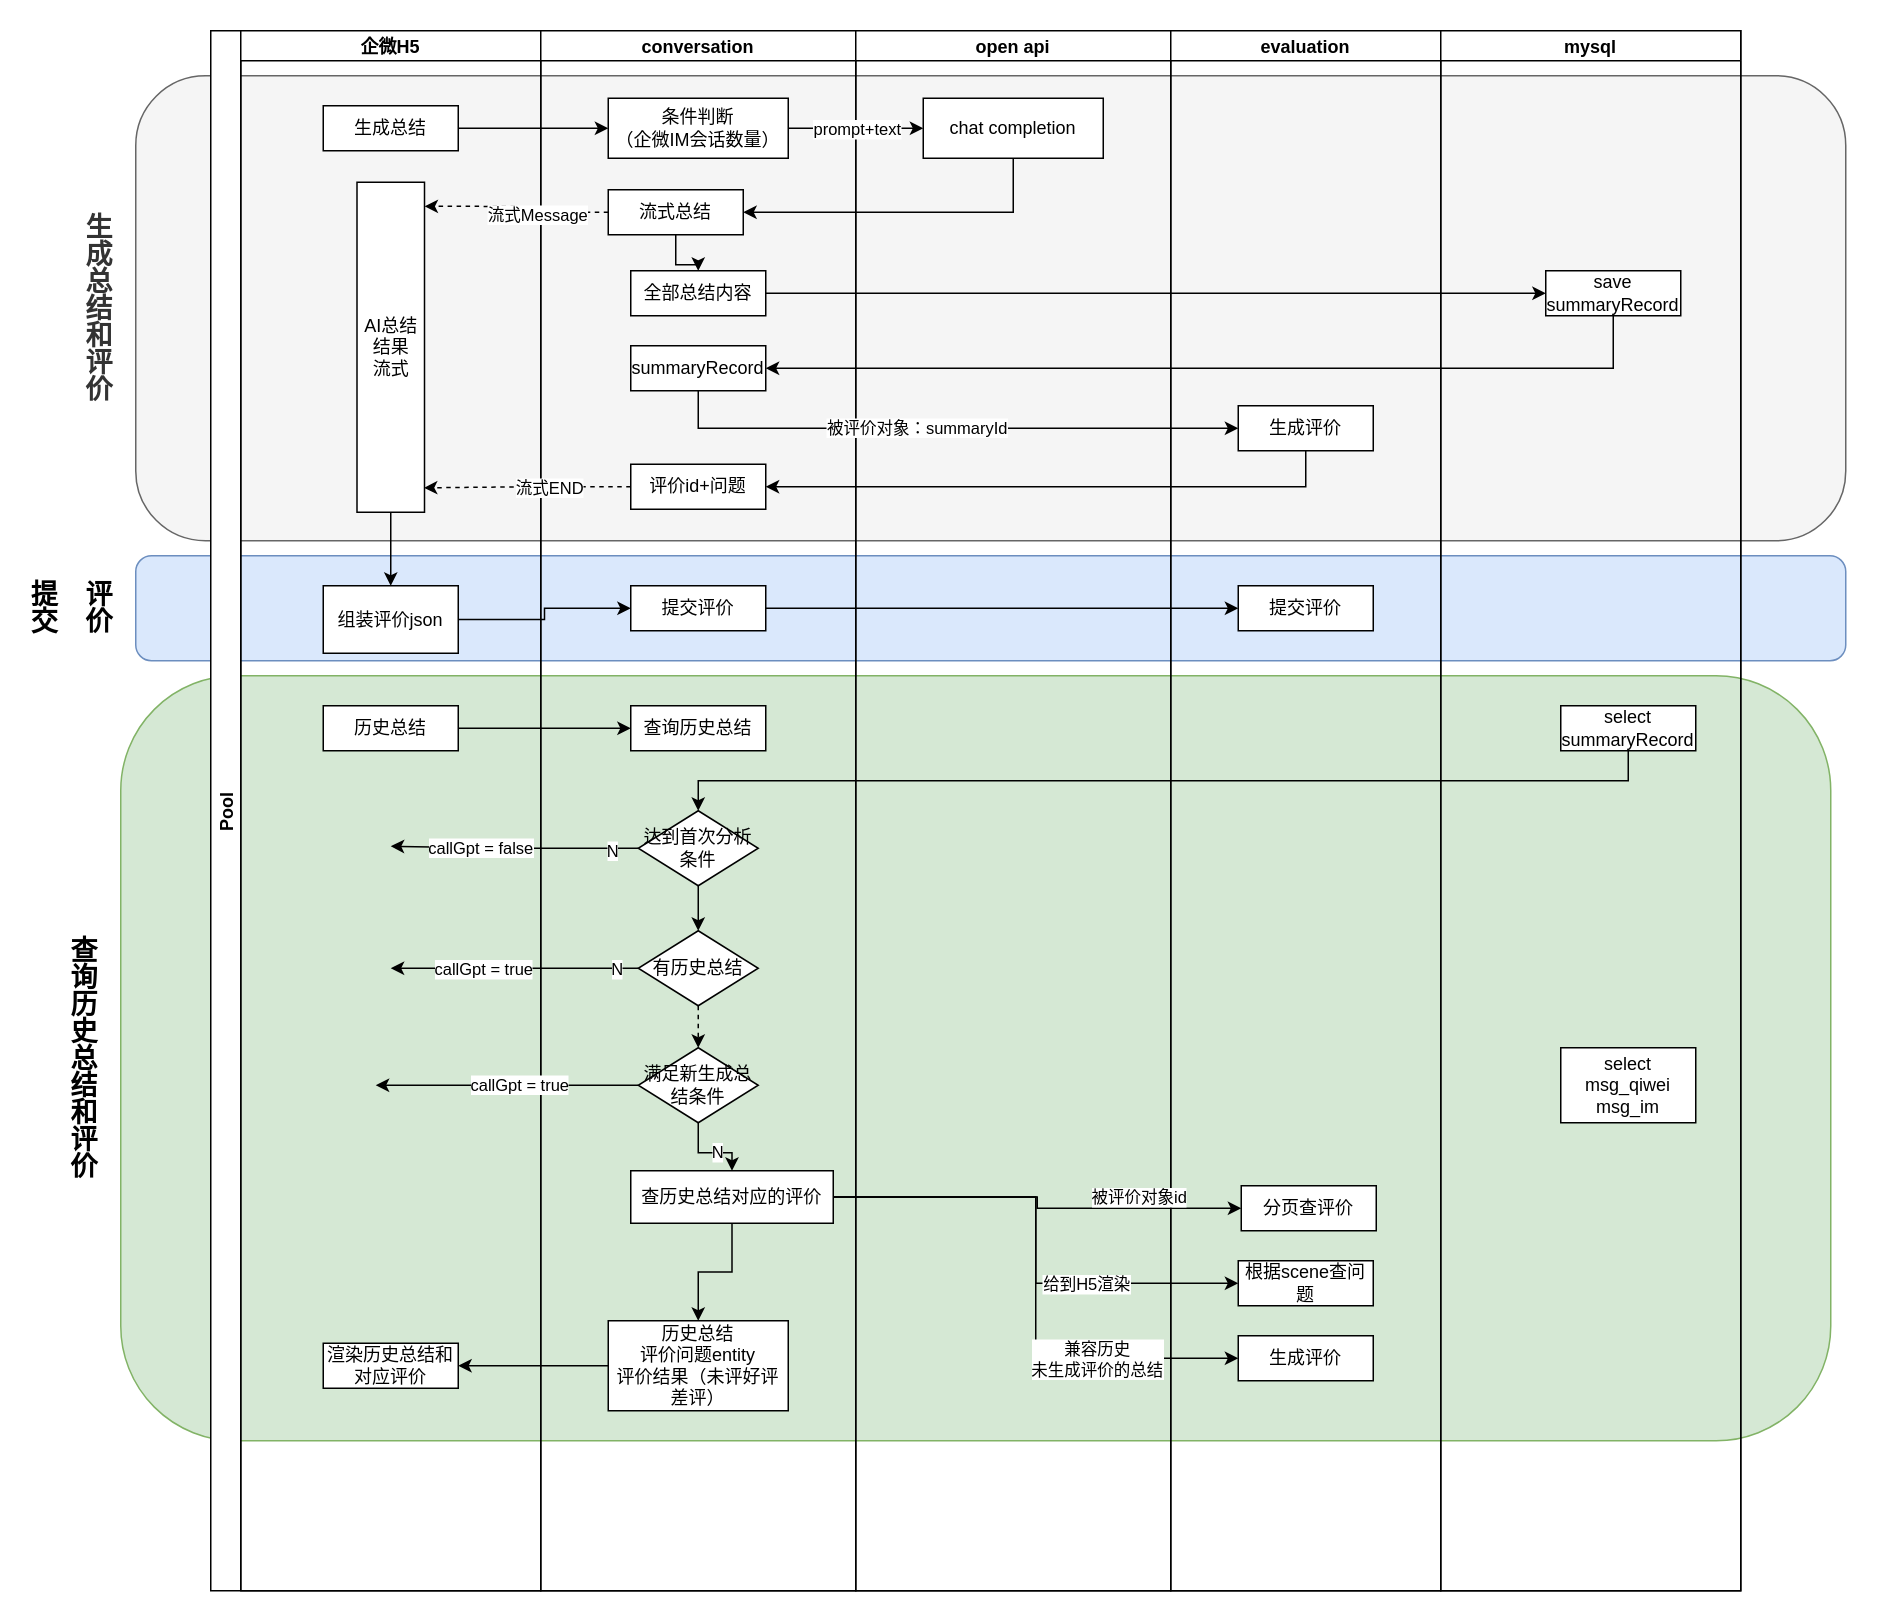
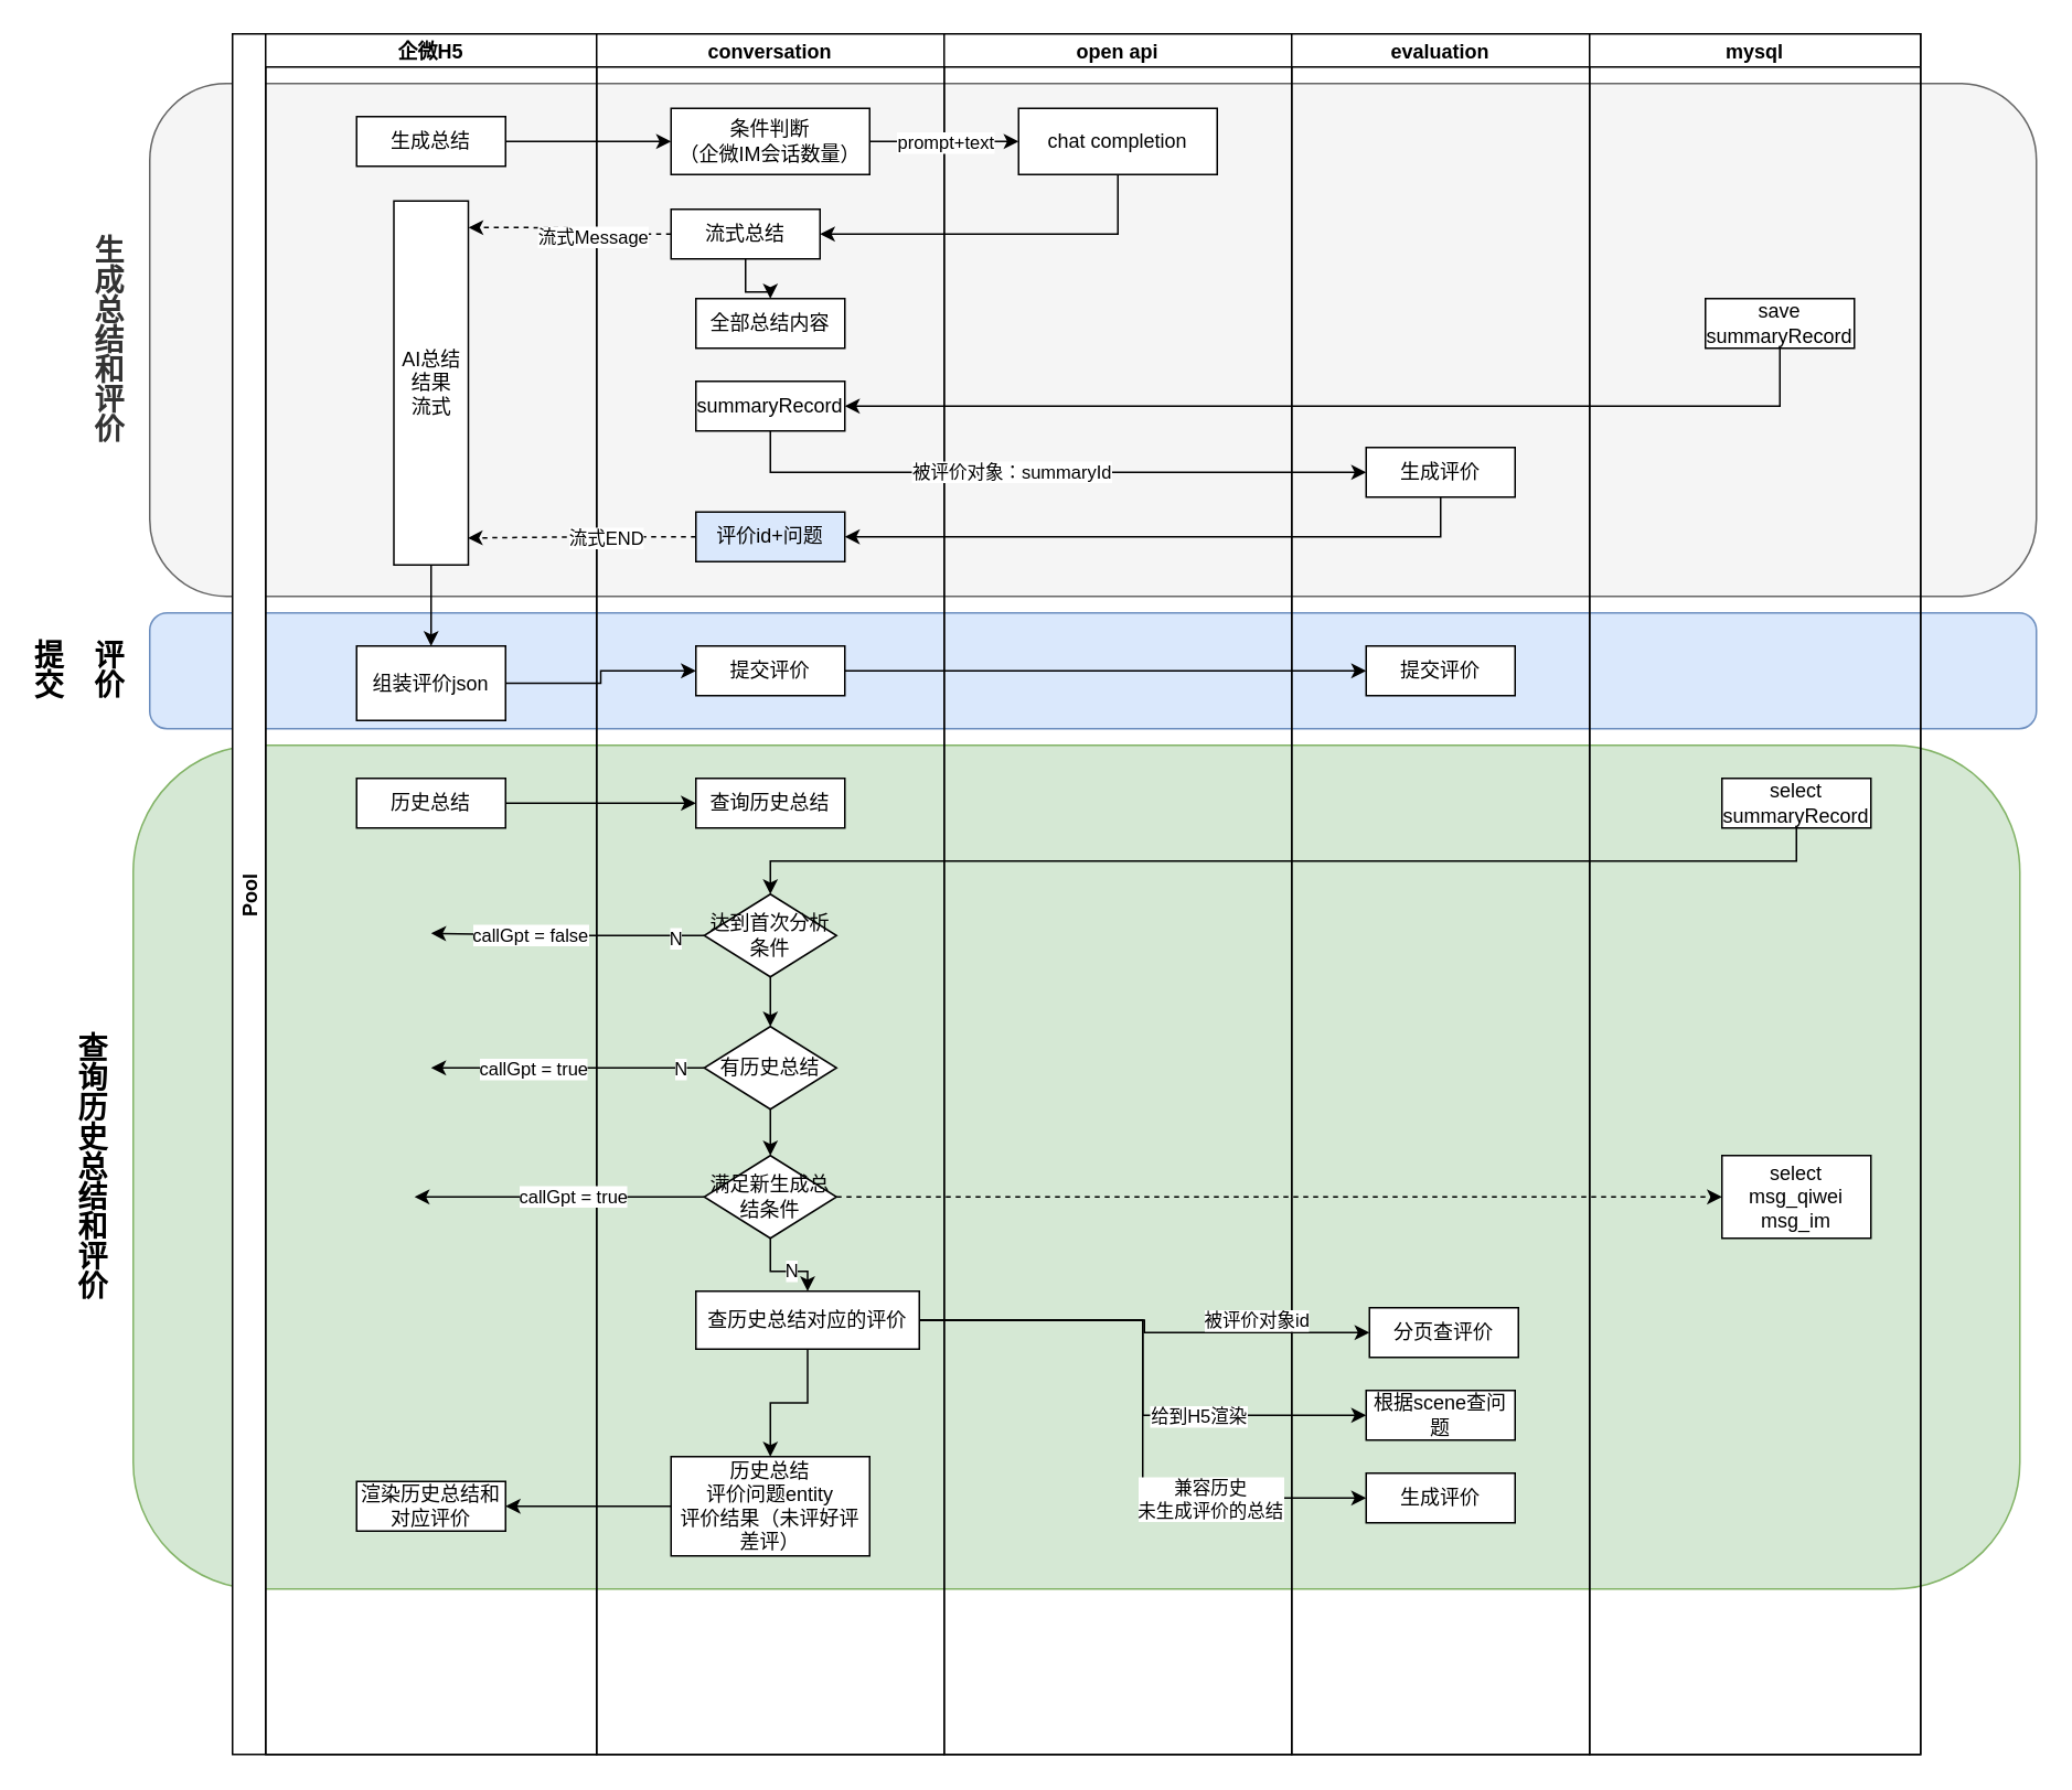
- <mxCell id="57" style="edgeStyle=orthogonalEdgeStyle;rounded=0;orthogonalLoop=1;jettySize=auto;html=1;" edge="1" parent="5" source="17" target="49"><mxGeometry relative="1" as="geometry" /></mxCell>
- <mxCell id="19" value="评价id+问题" style="rounded=0;whiteSpace=wrap;html=1;" vertex="1" parent="13"><mxGeometry x="60" y="289" width="90" height="30" as="geometry" /></mxCell>
+ <mxCell id="19" value="评价id+问题" style="rounded=0;whiteSpace=wrap;html=1;fillColor=#dae8fc;" vertex="1" parent="13"><mxGeometry x="60" y="289" width="90" height="30" as="geometry" /></mxCell>
- <mxCell id="22" style="edgeStyle=orthogonalEdgeStyle;rounded=0;orthogonalLoop=1;jettySize=auto;html=1;exitX=0.5;exitY=1;exitDx=0;exitDy=0;entryX=0.5;entryY=0;entryDx=0;entryDy=0;dashed=1;" edge="1" parent="13" source="35" target="31"><mxGeometry relative="1" as="geometry" /></mxCell>
+ <mxCell id="22" style="edgeStyle=orthogonalEdgeStyle;rounded=0;orthogonalLoop=1;jettySize=auto;html=1;exitX=0.5;exitY=1;exitDx=0;exitDy=0;entryX=0.5;entryY=0;entryDx=0;entryDy=0;" edge="1" parent="13" source="35" target="31"><mxGeometry relative="1" as="geometry" /></mxCell>
+ <mxCell id="69" style="edgeStyle=orthogonalEdgeStyle;rounded=0;orthogonalLoop=1;jettySize=auto;html=1;dashed=1;" edge="1" parent="5" source="31" target="51"><mxGeometry relative="1" as="geometry" /></mxCell>
